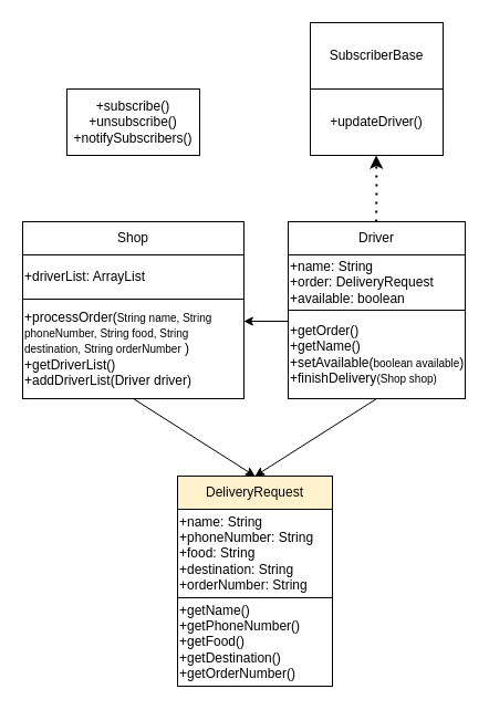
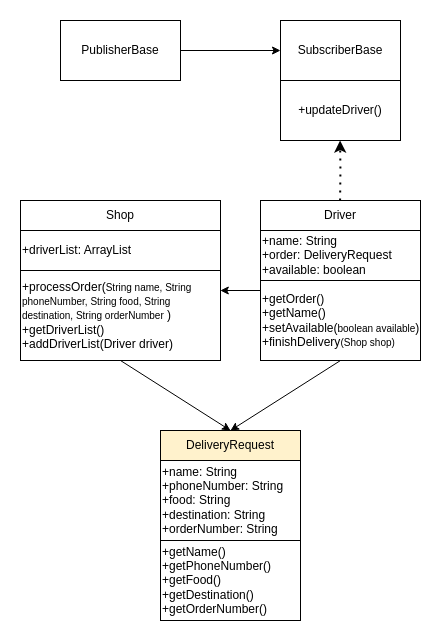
+ <mxCell id="2" value="PublisherBase" style="rounded=0;whiteSpace=wrap;html=1;" vertex="1" parent="1"><mxGeometry x="60" y="20" width="120" height="60" as="geometry" /></mxCell>
+ <mxCell id="4" value="" style="endArrow=classic;html=1;rounded=0;exitX=1;exitY=0.5;exitDx=0;exitDy=0;entryX=0;entryY=0.5;entryDx=0;entryDy=0;" edge="1" parent="1" source="2" target="3"><mxGeometry width="50" height="50" relative="1" as="geometry"><mxPoint x="220" y="200" as="sourcePoint" /><mxPoint x="270" y="150" as="targetPoint" /></mxGeometry></mxCell>
- <mxCell id="5" value="+subscribe()&lt;br&gt;+unsubscribe()&lt;br&gt;+notifySubscribers()" style="rounded=0;whiteSpace=wrap;html=1;" vertex="1" parent="1"><mxGeometry x="60" y="80" width="120" height="60" as="geometry" /></mxCell>
